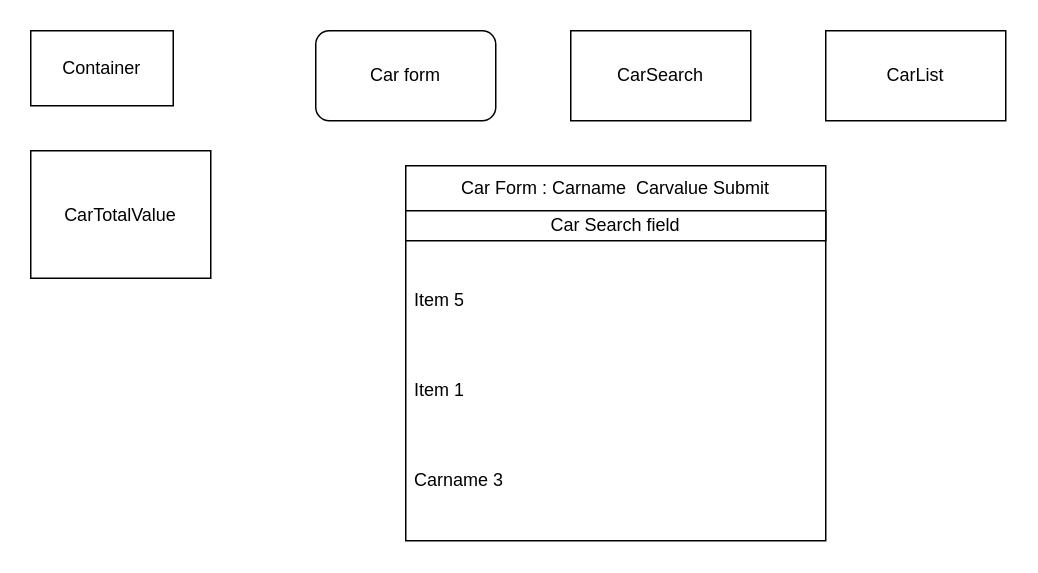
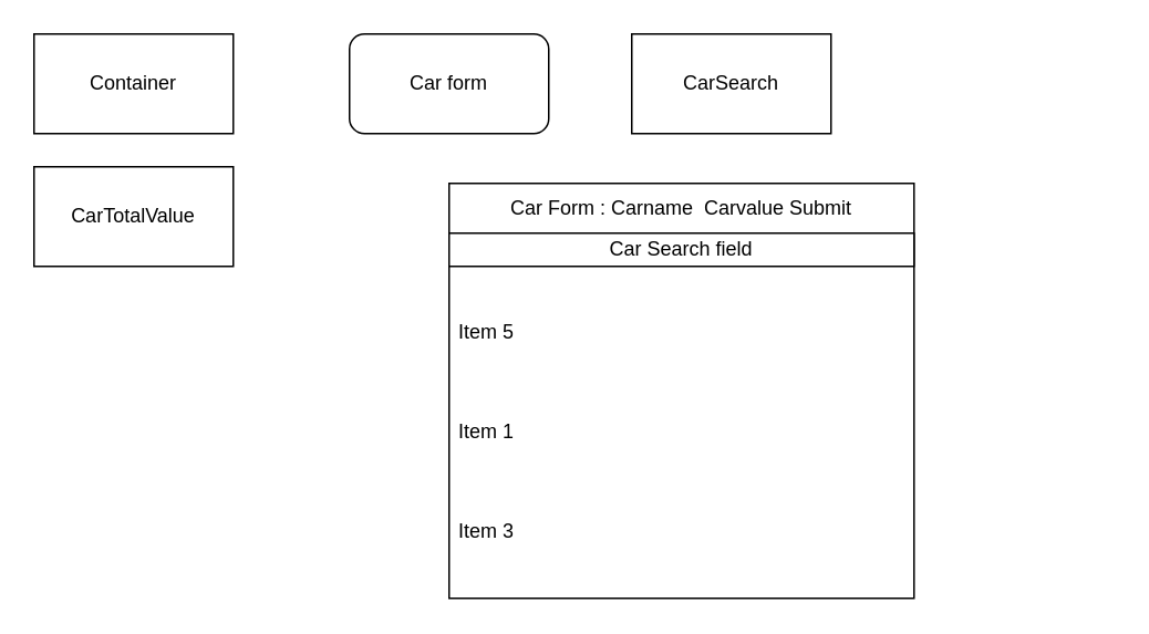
- <mxCell id="2" value="Container" style="rounded=0;whiteSpace=wrap;html=1;" vertex="1" parent="1"><mxGeometry x="20" y="20" width="95" height="50" as="geometry" /></mxCell>
+ <mxCell id="2" value="Container" style="rounded=0;whiteSpace=wrap;html=1;" vertex="1" parent="1"><mxGeometry x="20" y="20" width="120" height="60" as="geometry" /></mxCell>
- <mxCell id="5" value="CarList" style="rounded=0;whiteSpace=wrap;html=1;" vertex="1" parent="1"><mxGeometry x="550" y="20" width="120" height="60" as="geometry" /></mxCell>
- <mxCell id="6" value="CarTotalValue" style="rounded=0;whiteSpace=wrap;html=1;" vertex="1" parent="1"><mxGeometry x="20" y="100" width="120" height="85" as="geometry" /></mxCell>
+ <mxCell id="6" value="CarTotalValue" style="rounded=0;whiteSpace=wrap;html=1;" vertex="1" parent="1"><mxGeometry x="20" y="100" width="120" height="60" as="geometry" /></mxCell>
- <mxCell id="11" value="Carname 3" style="text;strokeColor=none;fillColor=none;align=left;verticalAlign=middle;spacingLeft=4;spacingRight=4;overflow=hidden;points=[[0,0.5],[1,0.5]];portConstraint=eastwest;rotatable=0;whiteSpace=wrap;html=1;" vertex="1" parent="7"><mxGeometry y="170" width="280" height="80" as="geometry" /></mxCell>
+ <mxCell id="11" value="Item 3" style="text;strokeColor=none;fillColor=none;align=left;verticalAlign=middle;spacingLeft=4;spacingRight=4;overflow=hidden;points=[[0,0.5],[1,0.5]];portConstraint=eastwest;rotatable=0;whiteSpace=wrap;html=1;" vertex="1" parent="7"><mxGeometry y="170" width="280" height="80" as="geometry" /></mxCell>
